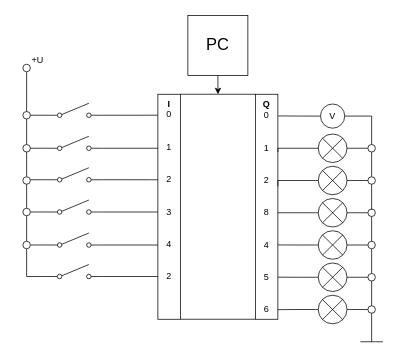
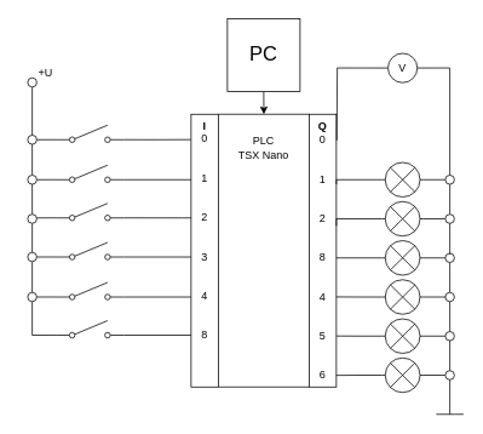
- <mxCell id="67" value="V" style="ellipse;whiteSpace=wrap;html=1;aspect=fixed;" parent="1" vertex="1"><mxGeometry x="426.88" y="138" width="32.25" height="32.25" as="geometry" /></mxCell>
+ <mxCell id="67" value="V" style="ellipse;whiteSpace=wrap;html=1;aspect=fixed;" parent="1" vertex="1"><mxGeometry x="426.88" y="58" width="32.25" height="32.25" as="geometry" /></mxCell>
+ <mxCell id="21" value="PLC&lt;br&gt;TSX Nano" style="text;html=1;strokeColor=none;fillColor=none;align=center;verticalAlign=middle;whiteSpace=wrap;rounded=0;" parent="1" vertex="1"><mxGeometry x="260" y="147" width="60" height="30" as="geometry" /></mxCell>
- <mxCell id="4" value="&lt;b&gt;I&lt;/b&gt;&lt;br&gt;0&lt;br style=&quot;font-size: 11px&quot;&gt;&lt;br style=&quot;font-size: 11px&quot;&gt;&lt;br style=&quot;font-size: 11px&quot;&gt;1&lt;br&gt;&lt;br&gt;&lt;br&gt;2&lt;br&gt;&lt;br&gt;&lt;br&gt;3&lt;br&gt;&lt;br&gt;&lt;br&gt;4&lt;br&gt;&lt;br&gt;&lt;br&gt;2&lt;br&gt;&lt;br&gt;" style="rounded=0;whiteSpace=wrap;html=1;align=center;verticalAlign=top;spacing=1;" parent="1" vertex="1"><mxGeometry x="210" y="125" width="30" height="300" as="geometry" /></mxCell>
+ <mxCell id="4" value="&lt;b&gt;I&lt;/b&gt;&lt;br&gt;0&lt;br style=&quot;font-size: 11px&quot;&gt;&lt;br style=&quot;font-size: 11px&quot;&gt;&lt;br style=&quot;font-size: 11px&quot;&gt;1&lt;br&gt;&lt;br&gt;&lt;br&gt;2&lt;br&gt;&lt;br&gt;&lt;br&gt;3&lt;br&gt;&lt;br&gt;&lt;br&gt;4&lt;br&gt;&lt;br&gt;&lt;br&gt;8&lt;br&gt;&lt;br&gt;" style="rounded=0;whiteSpace=wrap;html=1;align=center;verticalAlign=top;spacing=1;" parent="1" vertex="1"><mxGeometry x="210" y="125" width="30" height="300" as="geometry" /></mxCell>
